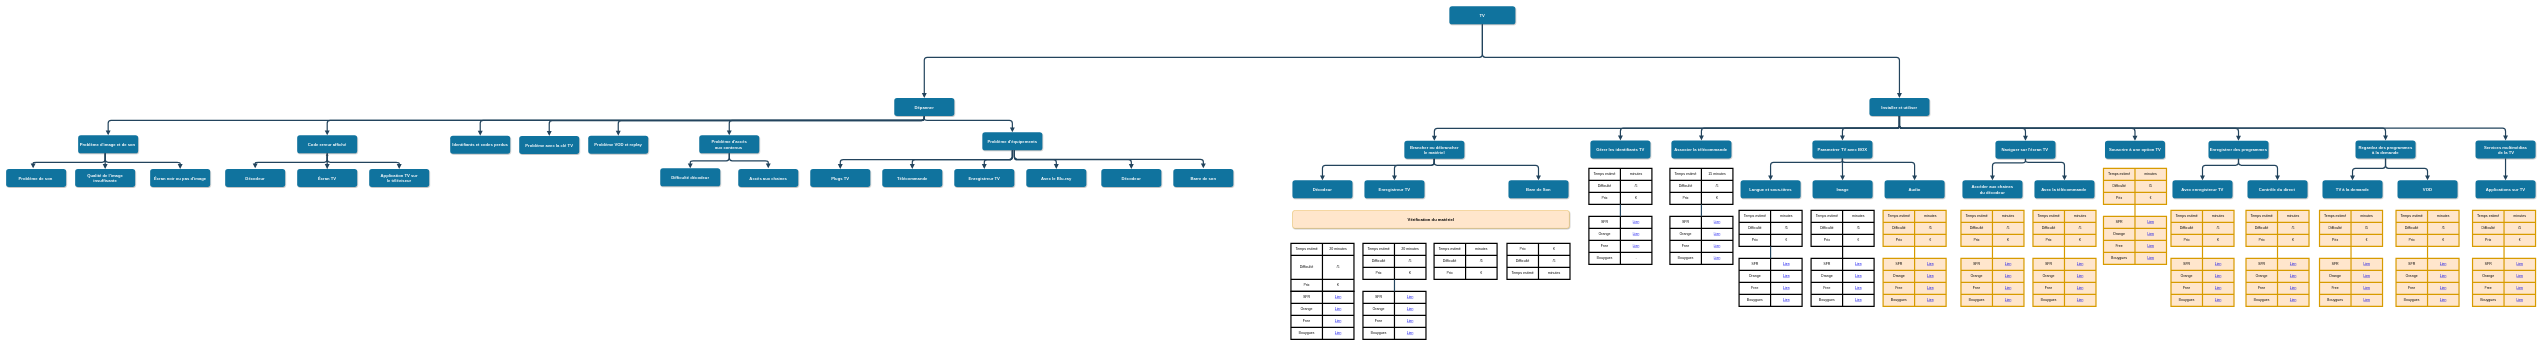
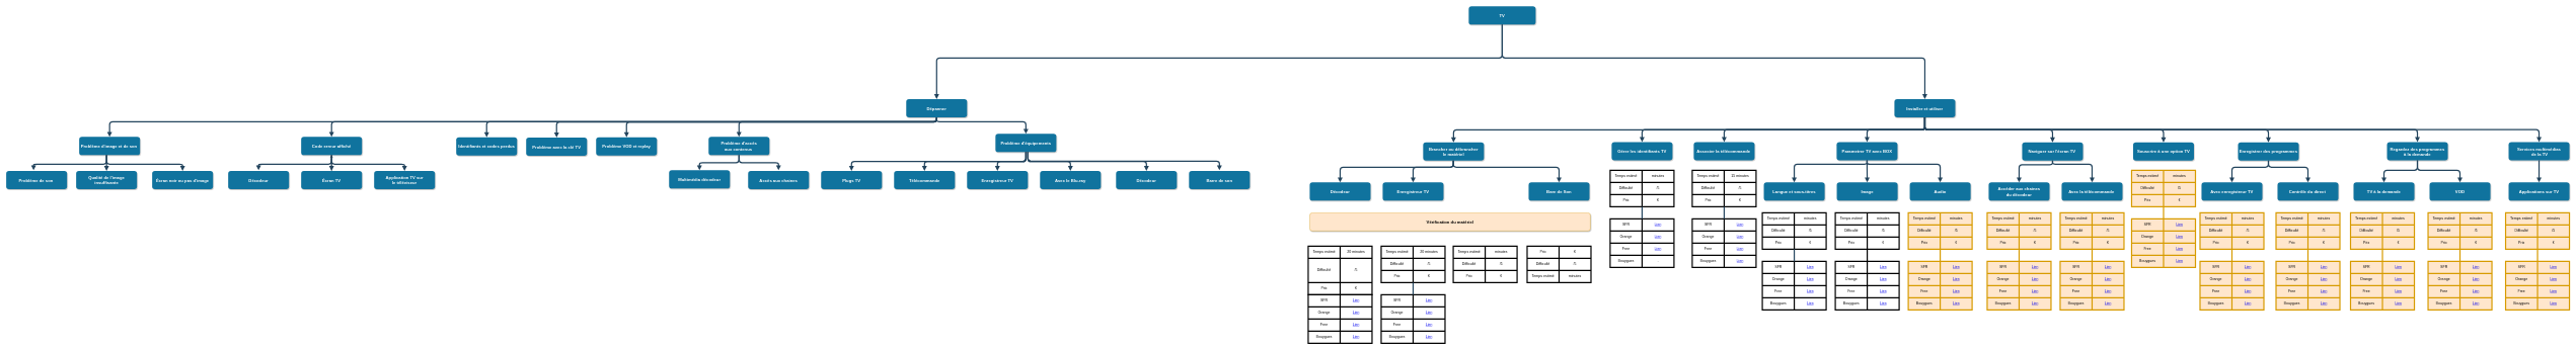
- <mxCell id="194" value="Difficulté décodeur" style="rounded=1;fillColor=#10739E;strokeColor=none;shadow=1;gradientColor=none;fontStyle=1;fontColor=#FFFFFF;fontSize=14;" parent="1" vertex="1"><mxGeometry x="2200" y="560" width="200" height="60" as="geometry" /></mxCell>
+ <mxCell id="194" value="Multimédia décodeur" style="rounded=1;fillColor=#10739E;strokeColor=none;shadow=1;gradientColor=none;fontStyle=1;fontColor=#FFFFFF;fontSize=14;" parent="1" vertex="1"><mxGeometry x="2200" y="560" width="200" height="60" as="geometry" /></mxCell>
